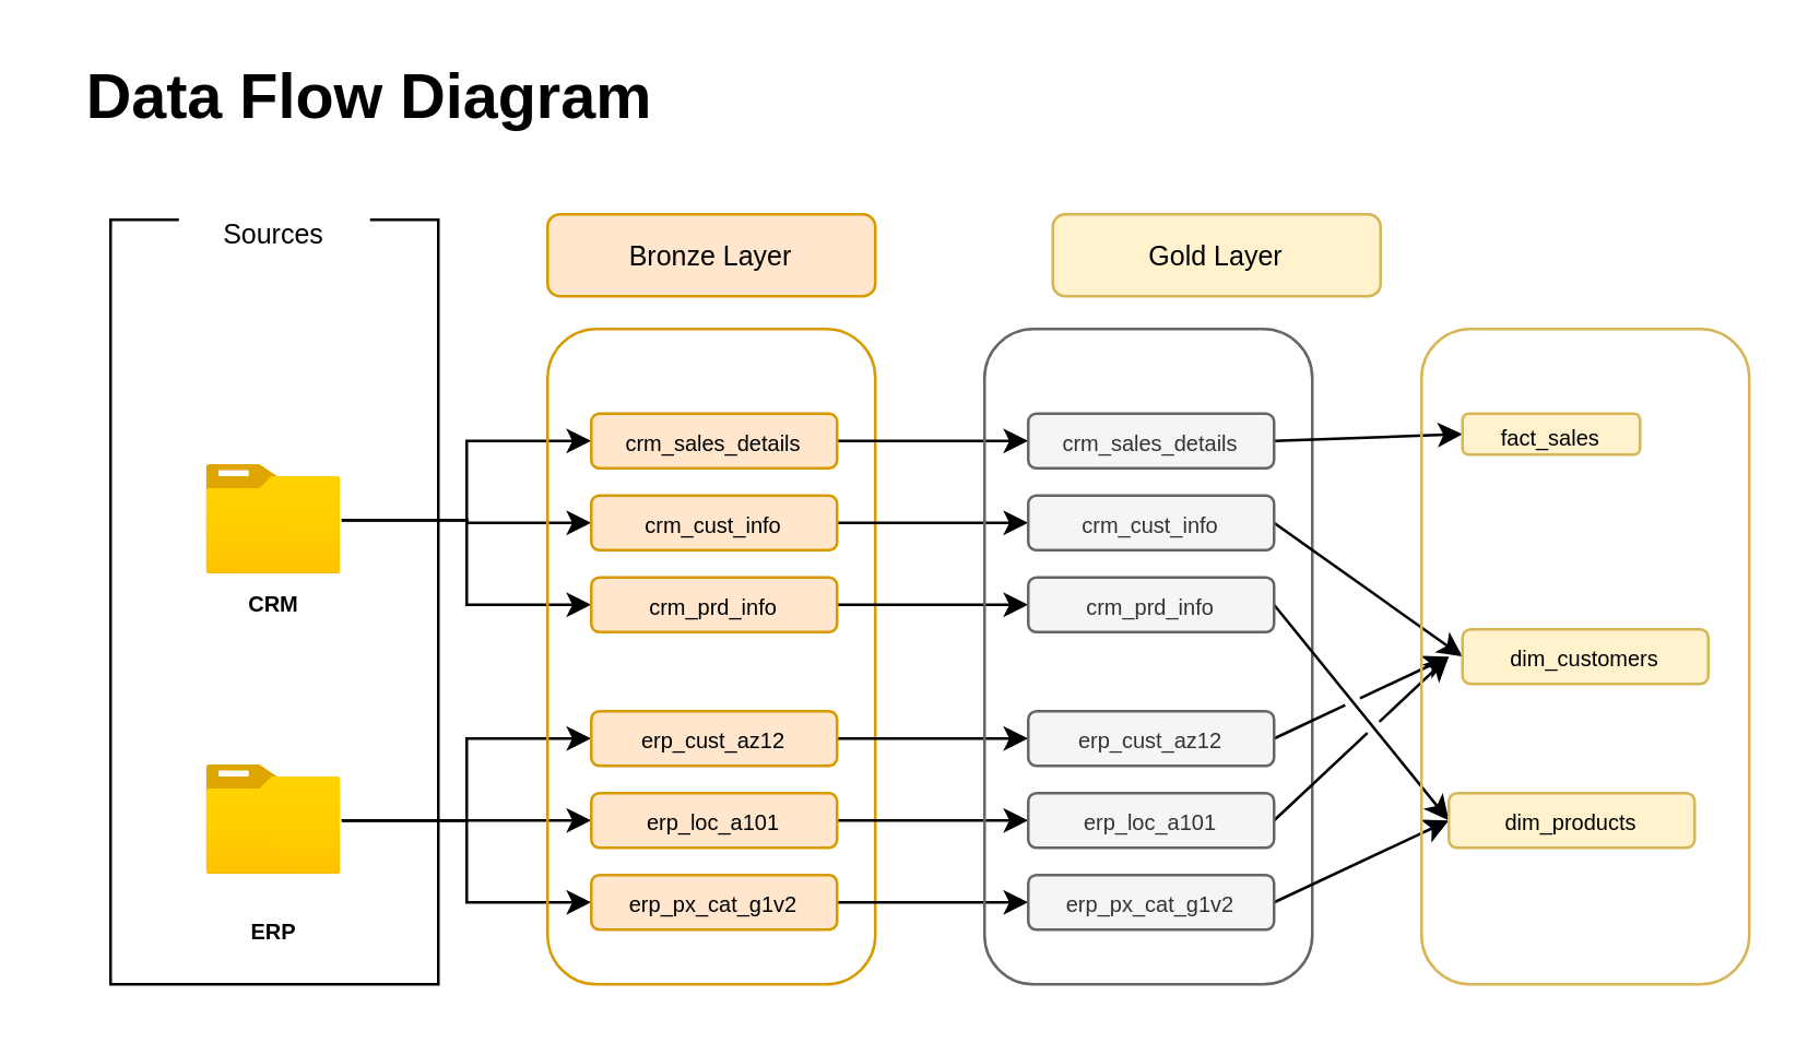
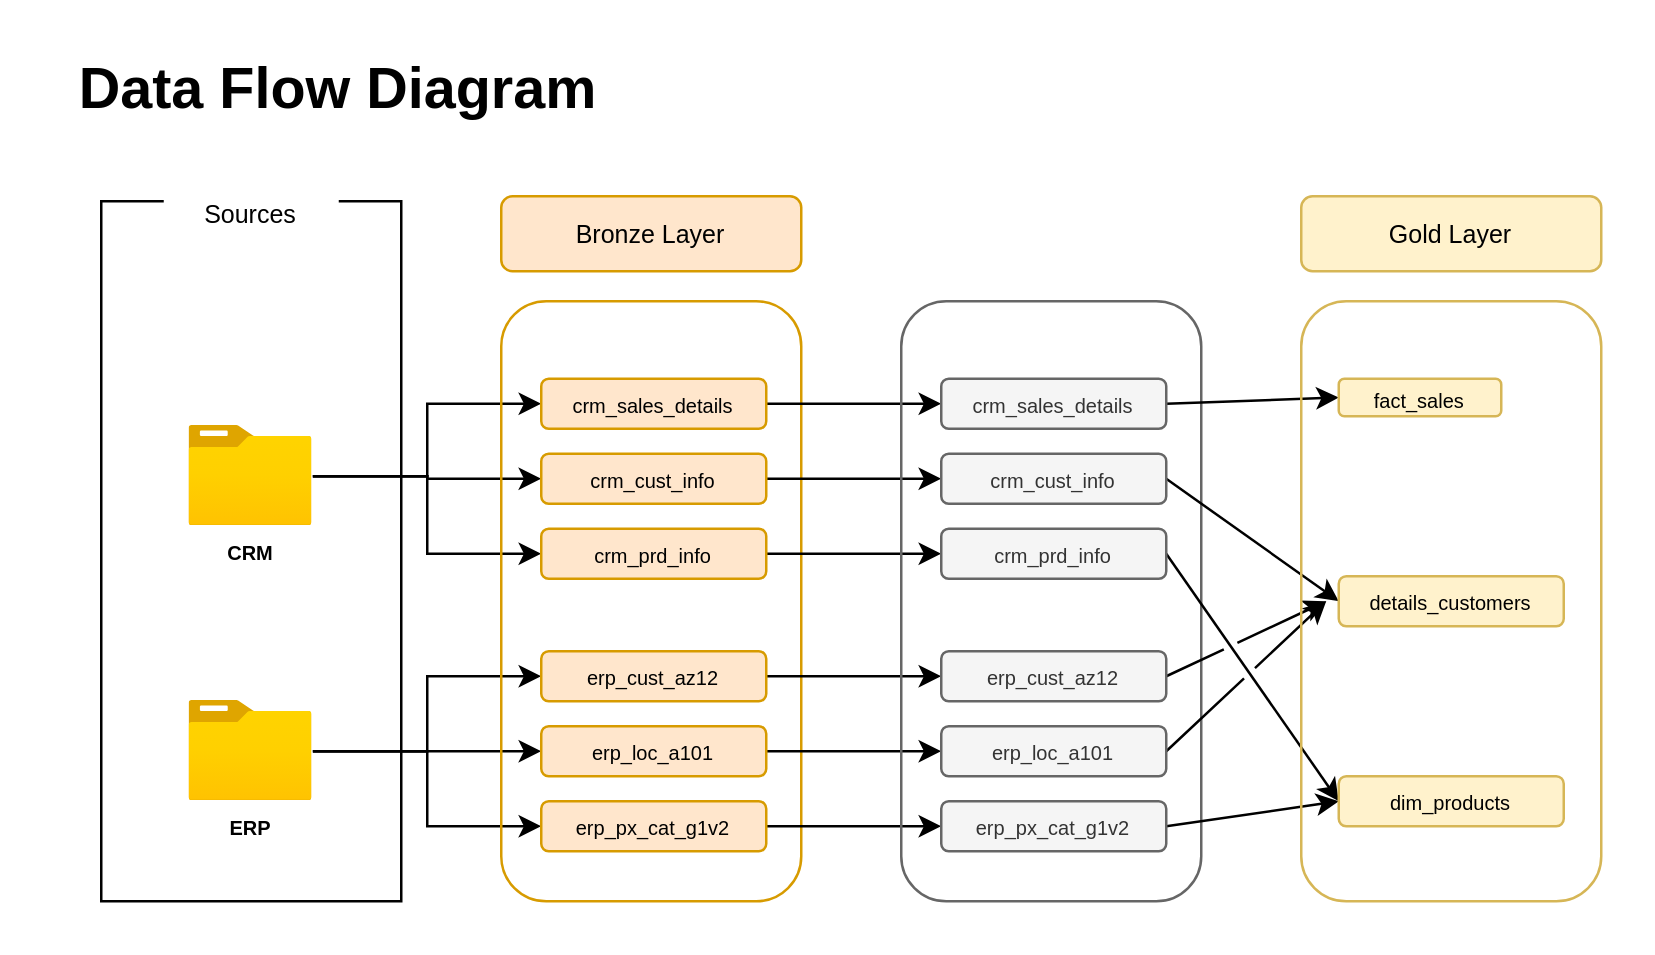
- <mxCell id="43" value="&lt;font style=&quot;font-size: 10px;&quot;&gt;Gold Layer&lt;/font&gt;" style="text;html=1;align=center;verticalAlign=middle;whiteSpace=wrap;rounded=1;fillColor=#fff2cc;strokeColor=#d6b656;" vertex="1" parent="1"><mxGeometry x="385" y="78" width="120" height="30" as="geometry" /></mxCell>
+ <mxCell id="43" value="&lt;font style=&quot;font-size: 10px;&quot;&gt;Gold Layer&lt;/font&gt;" style="text;html=1;align=center;verticalAlign=middle;whiteSpace=wrap;rounded=1;fillColor=#fff2cc;strokeColor=#d6b656;" vertex="1" parent="1"><mxGeometry x="520" y="78" width="120" height="30" as="geometry" /></mxCell>
- <mxCell id="45" value="&lt;font style=&quot;font-size: 8px;&quot;&gt;dim_customers&lt;/font&gt;" style="text;html=1;align=center;verticalAlign=middle;whiteSpace=wrap;rounded=1;fillColor=#fff2cc;strokeColor=#d6b656;" vertex="1" parent="1"><mxGeometry x="535" y="230" width="90" height="20" as="geometry" /></mxCell>
+ <mxCell id="45" value="&lt;font style=&quot;font-size: 8px;&quot;&gt;details_customers&lt;/font&gt;" style="text;html=1;align=center;verticalAlign=middle;whiteSpace=wrap;rounded=1;fillColor=#fff2cc;strokeColor=#d6b656;" vertex="1" parent="1"><mxGeometry x="535" y="230" width="90" height="20" as="geometry" /></mxCell>
- <mxCell id="46" value="&lt;font style=&quot;font-size: 8px;&quot;&gt;dim_products&lt;/font&gt;" style="text;html=1;align=center;verticalAlign=middle;whiteSpace=wrap;rounded=1;fillColor=#fff2cc;strokeColor=#d6b656;" vertex="1" parent="1"><mxGeometry x="530" y="290" width="90" height="20" as="geometry" /></mxCell>
+ <mxCell id="46" value="&lt;font style=&quot;font-size: 8px;&quot;&gt;dim_products&lt;/font&gt;" style="text;html=1;align=center;verticalAlign=middle;whiteSpace=wrap;rounded=1;fillColor=#fff2cc;strokeColor=#d6b656;" vertex="1" parent="1"><mxGeometry x="535" y="310" width="90" height="20" as="geometry" /></mxCell>
- <mxCell id="14" value="&lt;b&gt;&lt;font style=&quot;font-size: 8px;&quot;&gt;ERP&lt;/font&gt;&lt;/b&gt;" style="text;html=1;align=center;verticalAlign=middle;whiteSpace=wrap;rounded=0;" parent="1" vertex="1"><mxGeometry x="80.01" y="330" width="40" height="20" as="geometry" /></mxCell>
+ <mxCell id="14" value="&lt;b&gt;&lt;font style=&quot;font-size: 8px;&quot;&gt;ERP&lt;/font&gt;&lt;/b&gt;" style="text;html=1;align=center;verticalAlign=middle;whiteSpace=wrap;rounded=0;" parent="1" vertex="1"><mxGeometry x="80.01" y="320" width="40" height="20" as="geometry" /></mxCell>
